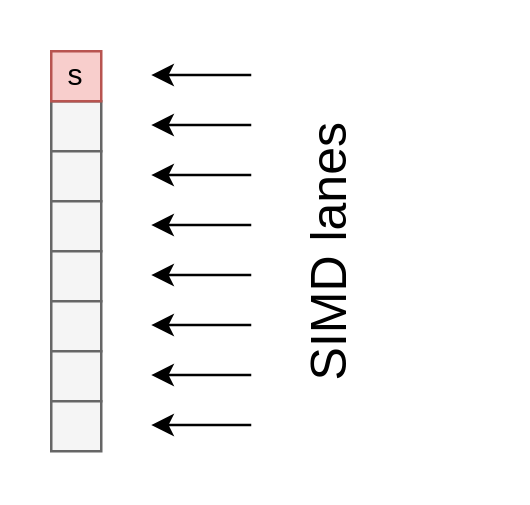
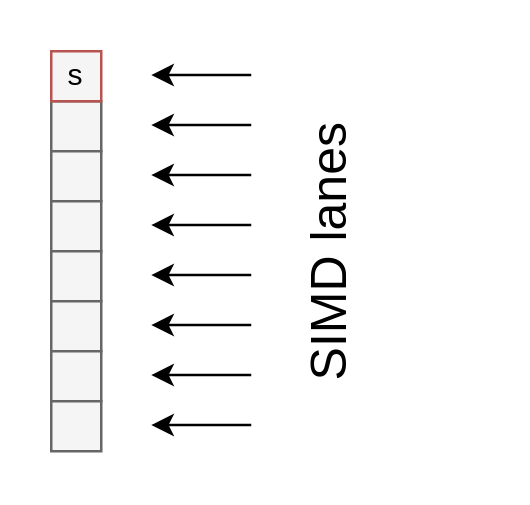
- <mxCell id="3" value="s" style="rounded=0;whiteSpace=wrap;html=1;fillColor=#f8cecc;strokeColor=#b85450;direction=south;flipV=1;flipH=1;" vertex="1" parent="1"><mxGeometry x="20" y="20" width="20" height="20" as="geometry" /></mxCell>
+ <mxCell id="3" value="s" style="rounded=0;whiteSpace=wrap;html=1;fillColor=#f5f5f5;strokeColor=#b85450;direction=south;flipV=1;flipH=1;" vertex="1" parent="1"><mxGeometry x="20" y="20" width="20" height="20" as="geometry" /></mxCell>
